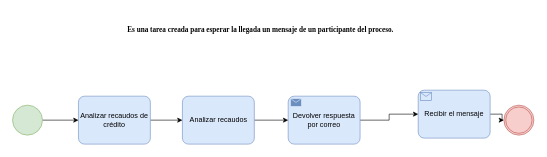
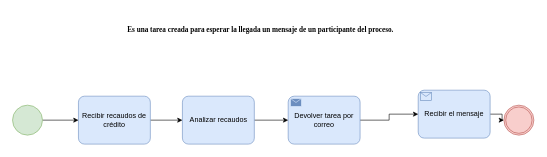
- <mxCell id="7" value="Analizar recaudos de crédito" style="points=[[0.25,0,0],[0.5,0,0],[0.75,0,0],[1,0.25,0],[1,0.5,0],[1,0.75,0],[0.75,1,0],[0.5,1,0],[0.25,1,0],[0,0.75,0],[0,0.5,0],[0,0.25,0]];shape=mxgraph.bpmn.task;whiteSpace=wrap;rectStyle=rounded;size=10;html=1;taskMarker=abstract;fillColor=#dae8fc;strokeColor=#6c8ebf;" vertex="1" parent="1"><mxGeometry x="130" y="160" width="120" height="80" as="geometry" /></mxCell>
+ <mxCell id="7" value="Recibir recaudos de crédito" style="points=[[0.25,0,0],[0.5,0,0],[0.75,0,0],[1,0.25,0],[1,0.5,0],[1,0.75,0],[0.75,1,0],[0.5,1,0],[0.25,1,0],[0,0.75,0],[0,0.5,0],[0,0.25,0]];shape=mxgraph.bpmn.task;whiteSpace=wrap;rectStyle=rounded;size=10;html=1;taskMarker=abstract;fillColor=#dae8fc;strokeColor=#6c8ebf;" vertex="1" parent="1"><mxGeometry x="130" y="160" width="120" height="80" as="geometry" /></mxCell>
- <mxCell id="5" value="Devolver respuesta por correo" style="points=[[0.25,0,0],[0.5,0,0],[0.75,0,0],[1,0.25,0],[1,0.5,0],[1,0.75,0],[0.75,1,0],[0.5,1,0],[0.25,1,0],[0,0.75,0],[0,0.5,0],[0,0.25,0]];shape=mxgraph.bpmn.task;whiteSpace=wrap;rectStyle=rounded;size=10;html=1;taskMarker=send;fillColor=#dae8fc;strokeColor=#6c8ebf;" vertex="1" parent="1"><mxGeometry x="480" y="160" width="120" height="80" as="geometry" /></mxCell>
+ <mxCell id="5" value="Devolver tarea por correo" style="points=[[0.25,0,0],[0.5,0,0],[0.75,0,0],[1,0.25,0],[1,0.5,0],[1,0.75,0],[0.75,1,0],[0.5,1,0],[0.25,1,0],[0,0.75,0],[0,0.5,0],[0,0.25,0]];shape=mxgraph.bpmn.task;whiteSpace=wrap;rectStyle=rounded;size=10;html=1;taskMarker=send;fillColor=#dae8fc;strokeColor=#6c8ebf;" vertex="1" parent="1"><mxGeometry x="480" y="160" width="120" height="80" as="geometry" /></mxCell>
